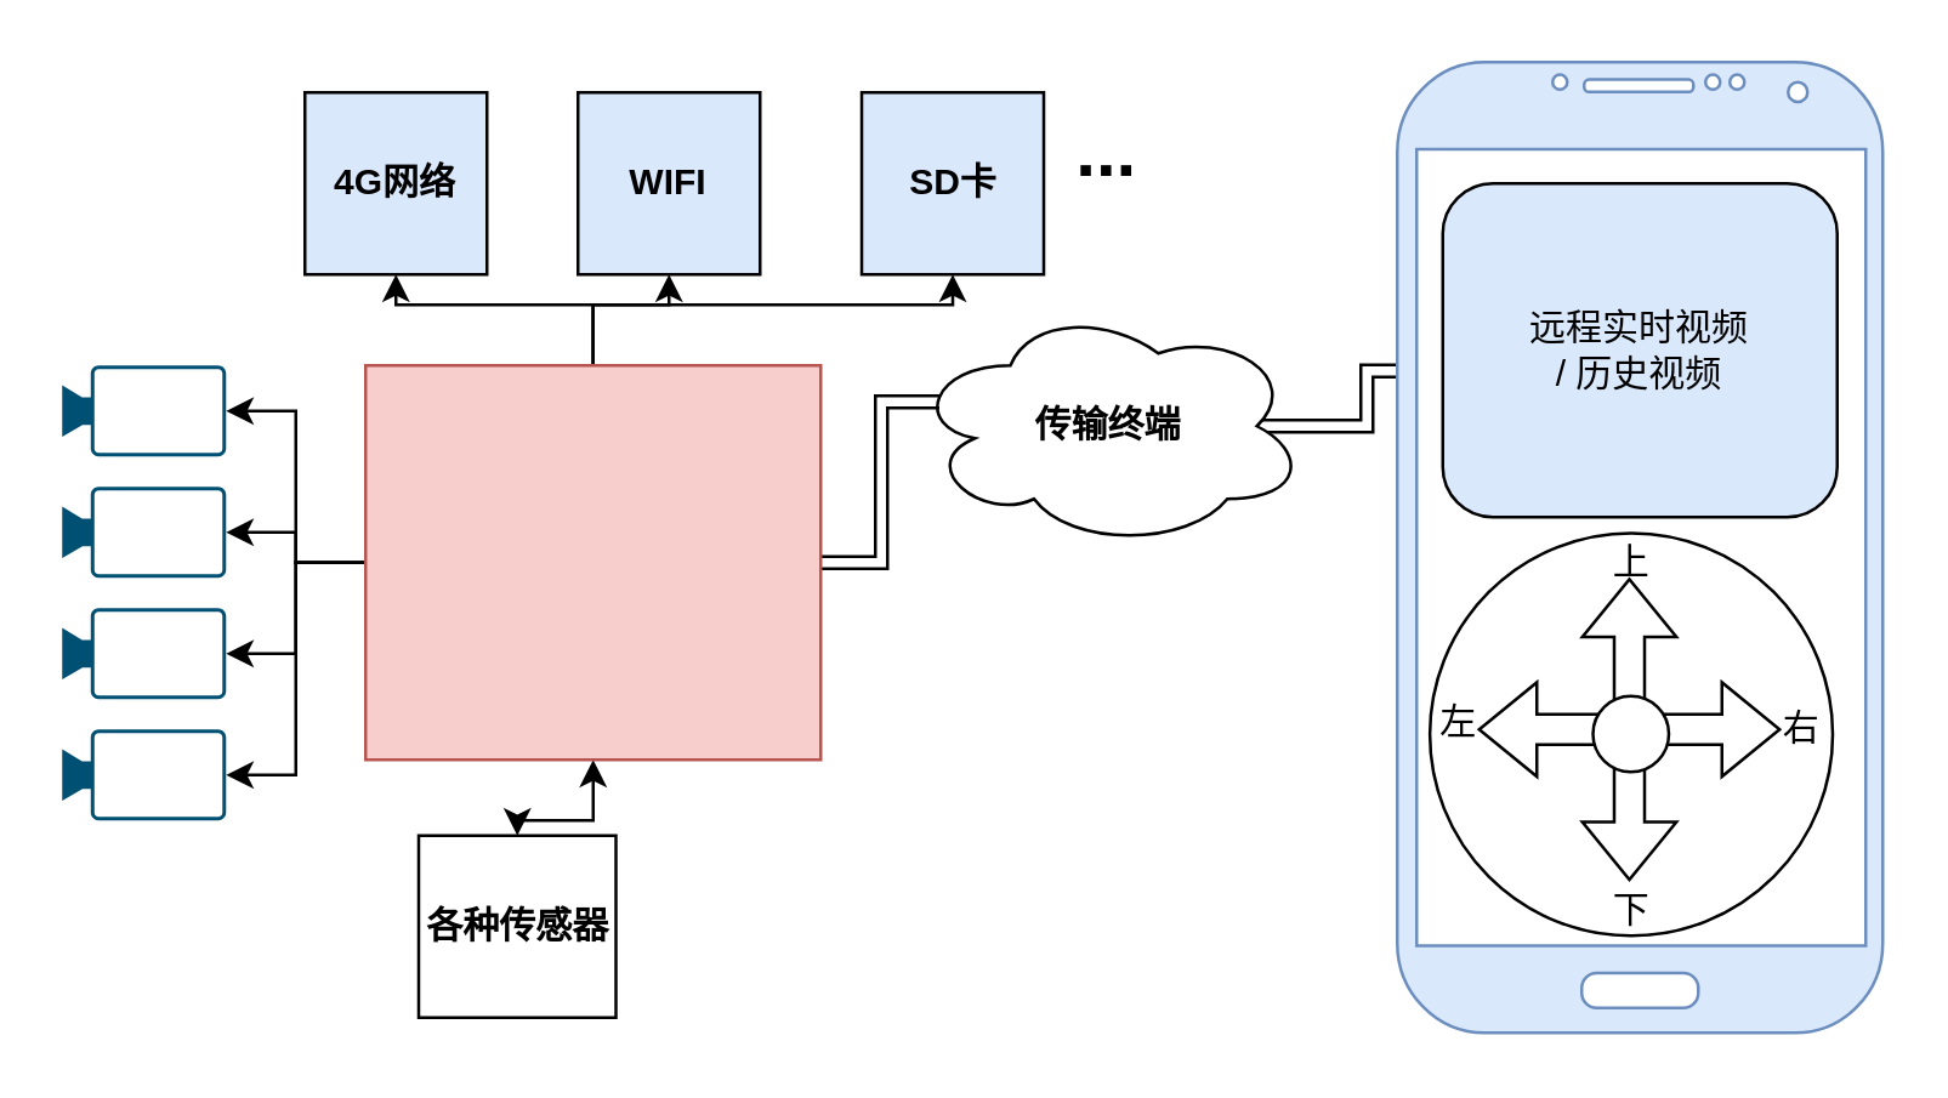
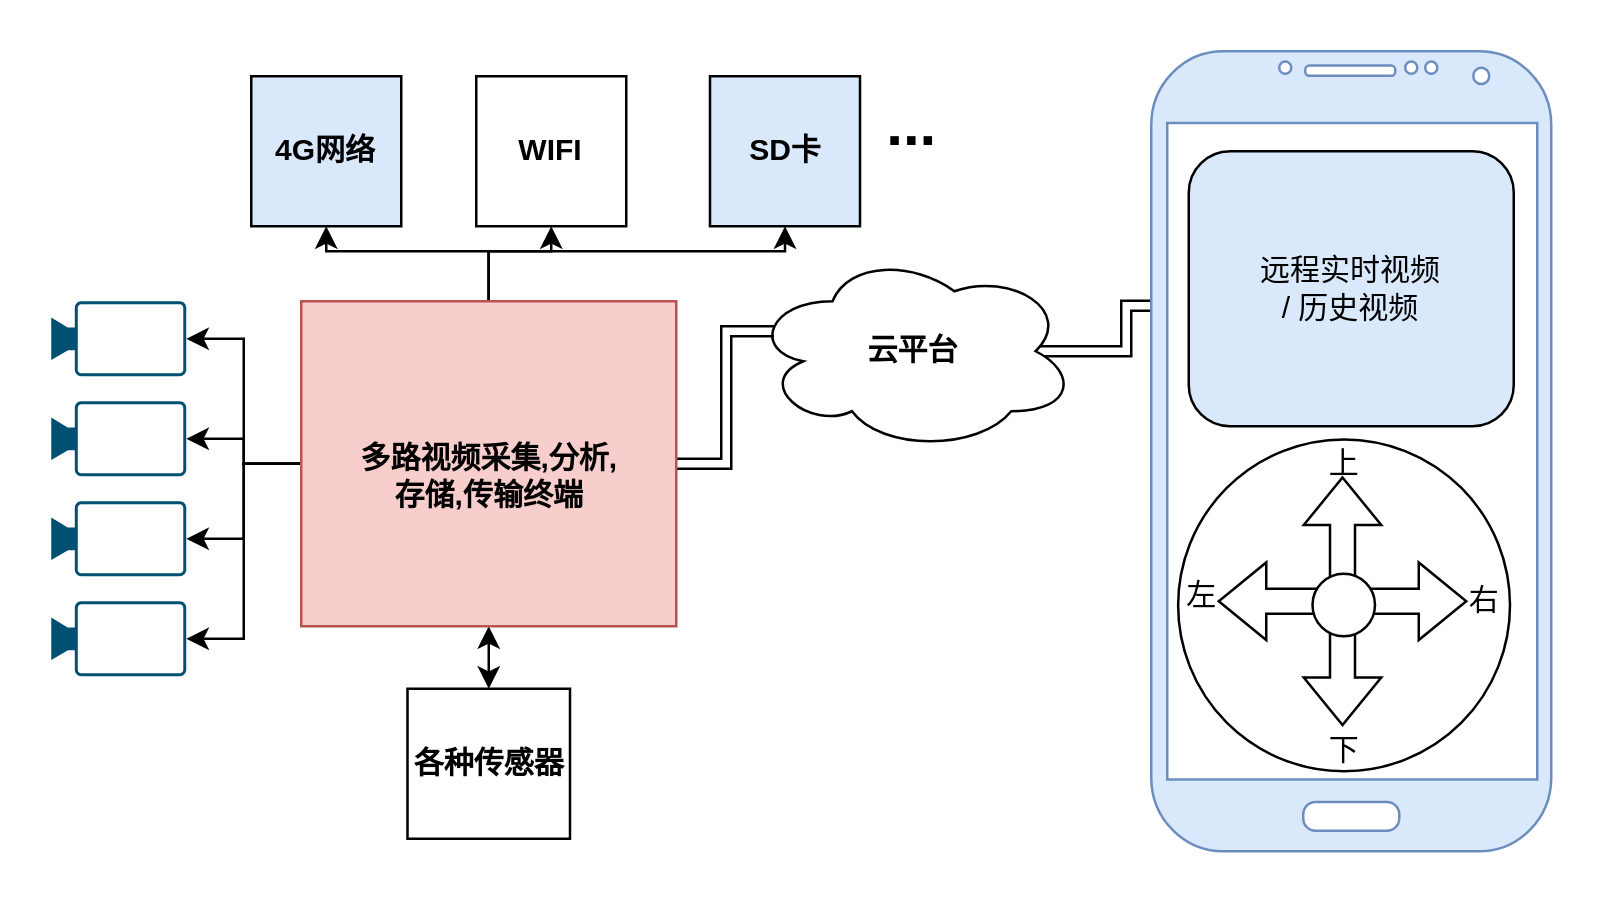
- <mxCell id="22" value="WIFI" style="whiteSpace=wrap;html=1;fontStyle=1;fillColor=#dae8fc;" vertex="1" parent="1"><mxGeometry x="190" y="30" width="60" height="60" as="geometry" /></mxCell>
+ <mxCell id="22" value="WIFI" style="whiteSpace=wrap;html=1;fontStyle=1" vertex="1" parent="1"><mxGeometry x="190" y="30" width="60" height="60" as="geometry" /></mxCell>
- <mxCell id="3" value="传输终端" style="ellipse;shape=cloud;whiteSpace=wrap;html=1;fontStyle=1" vertex="1" parent="1"><mxGeometry x="300" y="100" width="130" height="80" as="geometry" /></mxCell>
+ <mxCell id="3" value="云平台" style="ellipse;shape=cloud;whiteSpace=wrap;html=1;fontStyle=1" vertex="1" parent="1"><mxGeometry x="300" y="100" width="130" height="80" as="geometry" /></mxCell>
+ <mxCell id="19" value="多路视频采集,分析,&lt;br&gt;存储,传输终端" style="text;html=1;align=center;verticalAlign=middle;resizable=0;points=[];autosize=1;strokeColor=none;fillColor=none;fontStyle=1" vertex="1" parent="1"><mxGeometry x="130" y="170" width="130" height="40" as="geometry" /></mxCell>
- <mxCell id="20" value="各种传感器" style="whiteSpace=wrap;html=1;fontStyle=1" vertex="1" parent="1"><mxGeometry x="137.5" y="275" width="65" height="60" as="geometry" /></mxCell>
+ <mxCell id="20" value="各种传感器" style="whiteSpace=wrap;html=1;fontStyle=1" vertex="1" parent="1"><mxGeometry x="162.5" y="275" width="65" height="60" as="geometry" /></mxCell>
